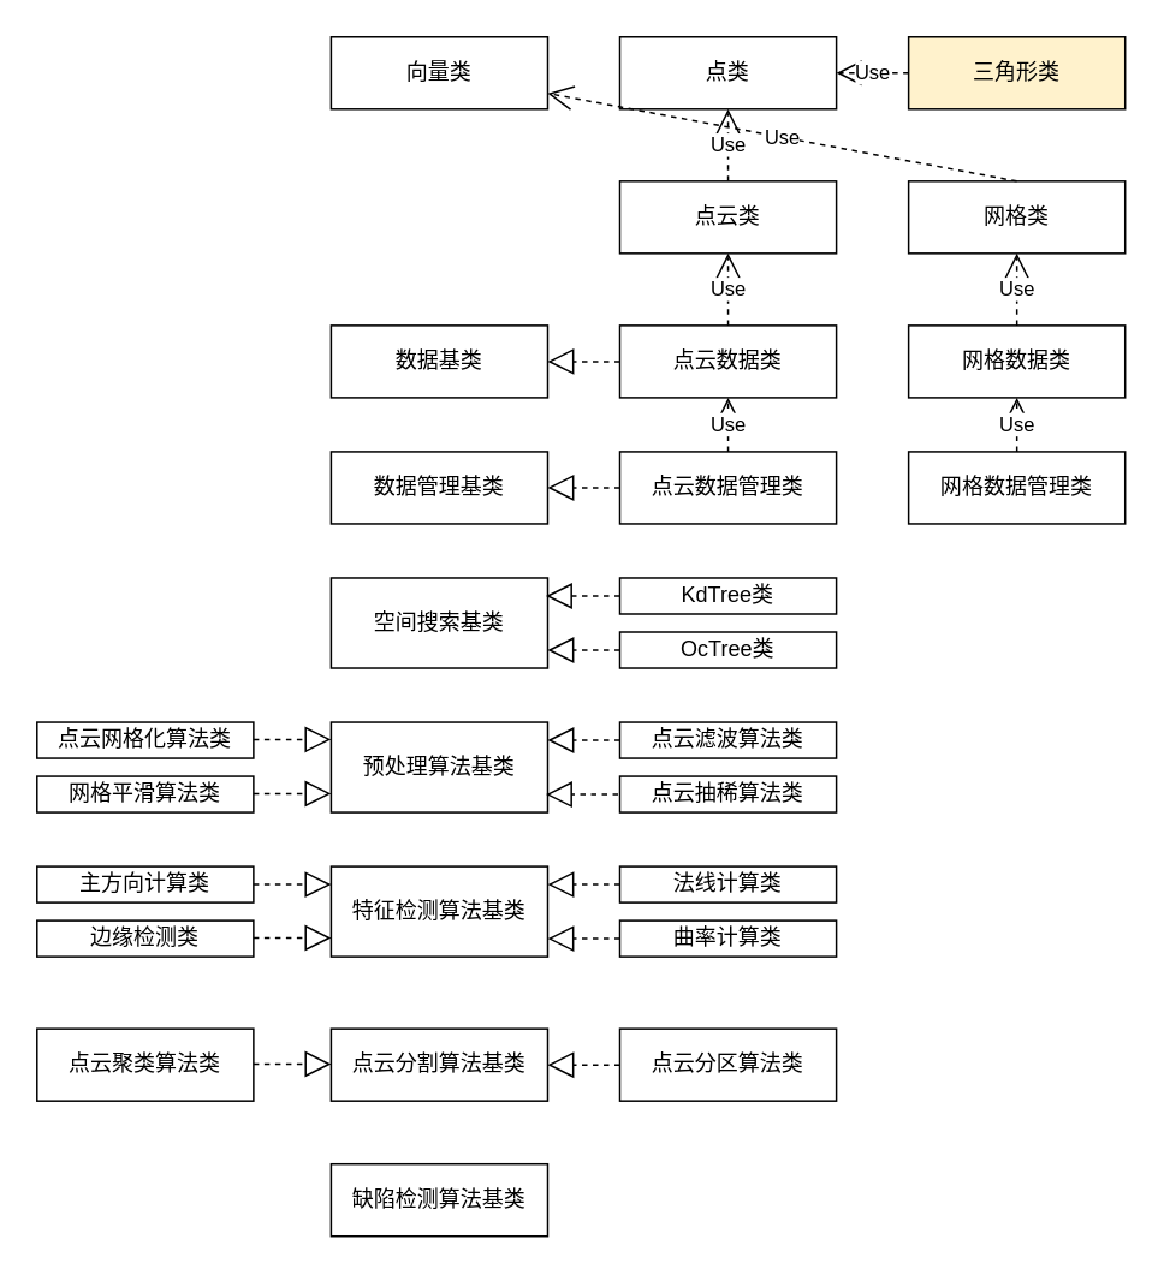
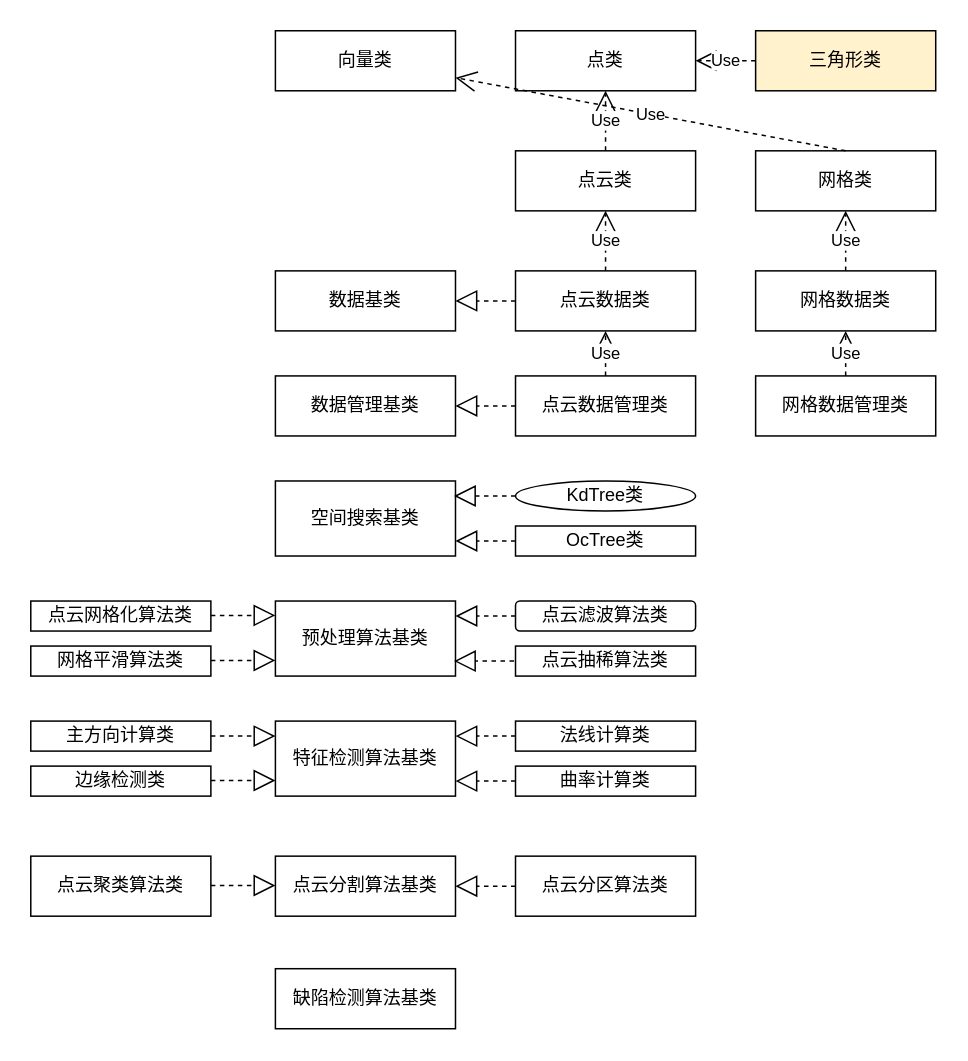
- <mxCell id="9" value="KdTree类" style="rounded=0;whiteSpace=wrap;html=1;" vertex="1" parent="1"><mxGeometry x="343" y="320" width="120" height="20" as="geometry" /></mxCell>
+ <mxCell id="9" value="KdTree类" style="ellipse;whiteSpace=wrap;html=1;" vertex="1" parent="1"><mxGeometry x="343" y="320" width="120" height="20" as="geometry" /></mxCell>
- <mxCell id="16" value="点云滤波算法类" style="rounded=0;whiteSpace=wrap;html=1;" vertex="1" parent="1"><mxGeometry x="343" y="400" width="120" height="20" as="geometry" /></mxCell>
+ <mxCell id="16" value="点云滤波算法类" style="whiteSpace=wrap;html=1;rounded=1;" vertex="1" parent="1"><mxGeometry x="343" y="400" width="120" height="20" as="geometry" /></mxCell>
